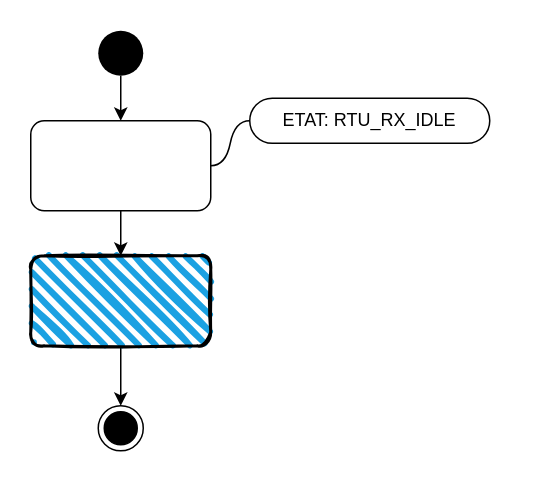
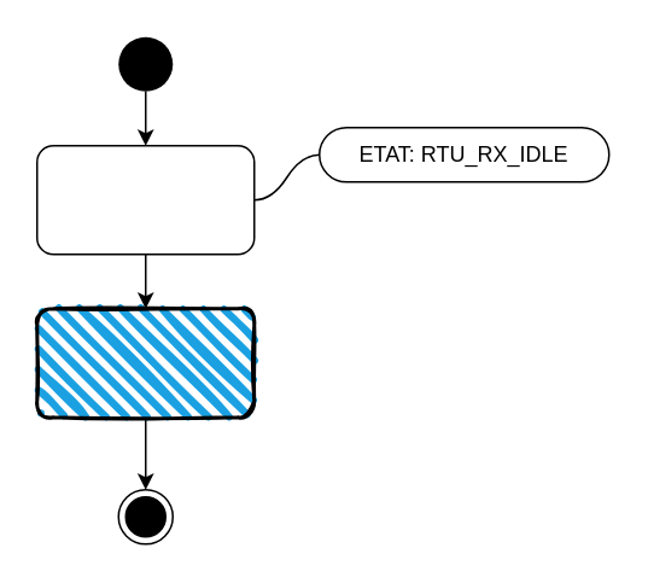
- <mxCell id="7" value="ETAT: RTU_RX_IDLE" style="whiteSpace=wrap;html=1;rounded=1;arcSize=50;align=center;verticalAlign=middle;strokeWidth=1;autosize=1;spacing=4;treeFolding=1;treeMoving=1;newEdgeStyle={&quot;edgeStyle&quot;:&quot;entityRelationEdgeStyle&quot;,&quot;startArrow&quot;:&quot;none&quot;,&quot;endArrow&quot;:&quot;none&quot;,&quot;segment&quot;:10,&quot;curved&quot;:1};" vertex="1" parent="1"><mxGeometry x="166" y="65" width="160" height="30" as="geometry" /></mxCell>
+ <mxCell id="7" value="ETAT: RTU_RX_IDLE" style="whiteSpace=wrap;html=1;rounded=1;arcSize=50;align=center;verticalAlign=middle;strokeWidth=1;autosize=1;spacing=4;treeFolding=1;treeMoving=1;newEdgeStyle={&quot;edgeStyle&quot;:&quot;entityRelationEdgeStyle&quot;,&quot;startArrow&quot;:&quot;none&quot;,&quot;endArrow&quot;:&quot;none&quot;,&quot;segment&quot;:10,&quot;curved&quot;:1};" vertex="1" parent="1"><mxGeometry x="176" y="70" width="160" height="30" as="geometry" /></mxCell>
